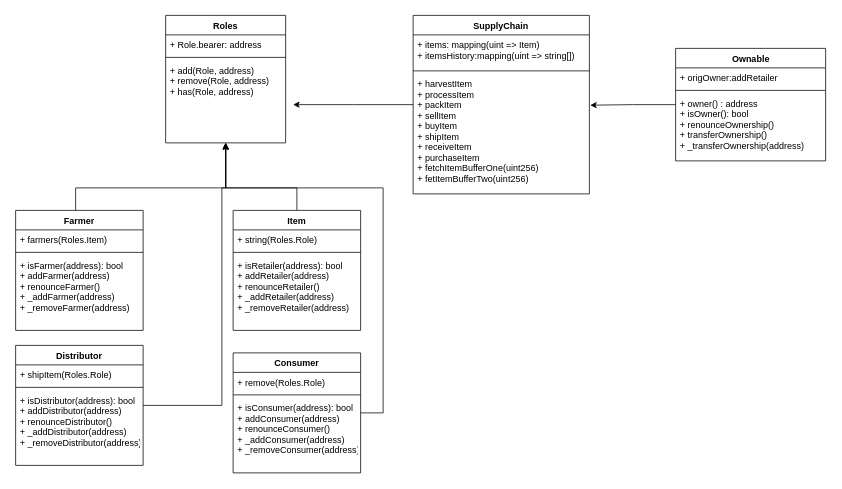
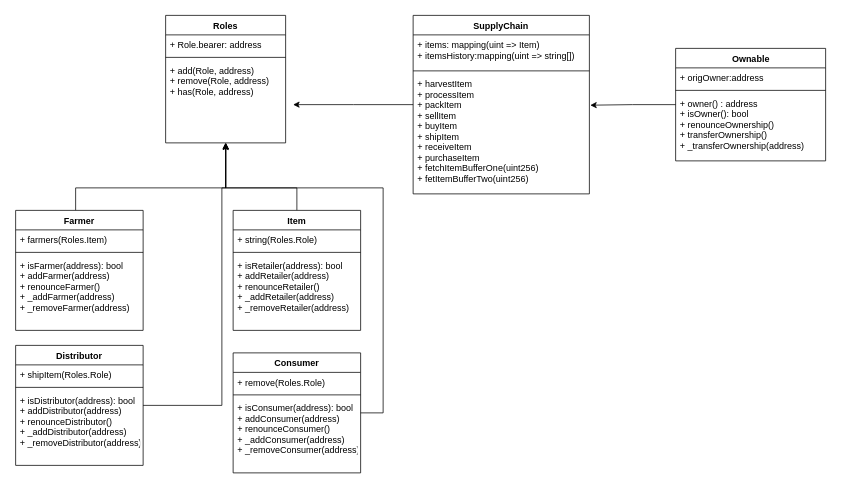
- <mxCell id="33" value="+ origOwner:addRetailer" style="text;strokeColor=none;fillColor=none;align=left;verticalAlign=top;spacingLeft=4;spacingRight=4;overflow=hidden;rotatable=0;points=[[0,0.5],[1,0.5]];portConstraint=eastwest;" vertex="1" parent="32"><mxGeometry y="26" width="200" height="26" as="geometry" /></mxCell>
+ <mxCell id="33" value="+ origOwner:address" style="text;strokeColor=none;fillColor=none;align=left;verticalAlign=top;spacingLeft=4;spacingRight=4;overflow=hidden;rotatable=0;points=[[0,0.5],[1,0.5]];portConstraint=eastwest;" vertex="1" parent="32"><mxGeometry y="26" width="200" height="26" as="geometry" /></mxCell>
